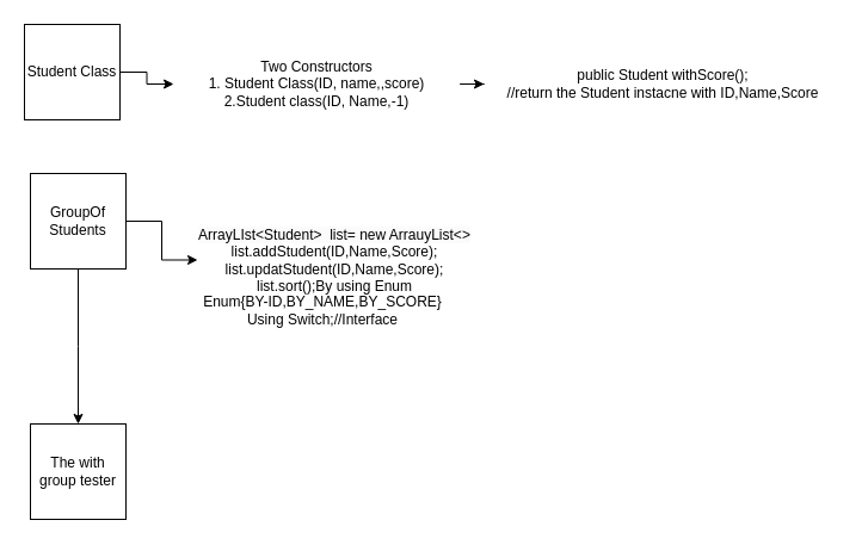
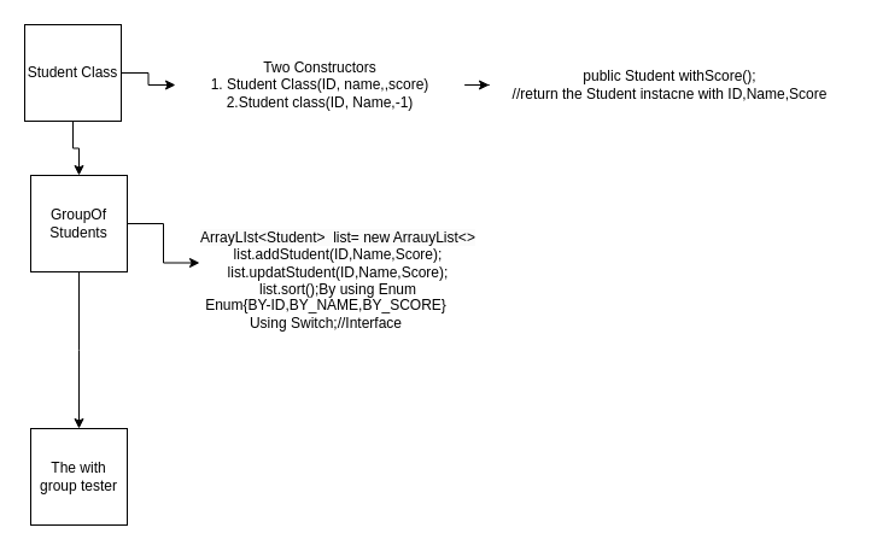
+ <mxCell id="3" value="" style="edgeStyle=orthogonalEdgeStyle;rounded=0;orthogonalLoop=1;jettySize=auto;html=1;" edge="1" parent="1" source="4" target="8"><mxGeometry relative="1" as="geometry" /></mxCell>
